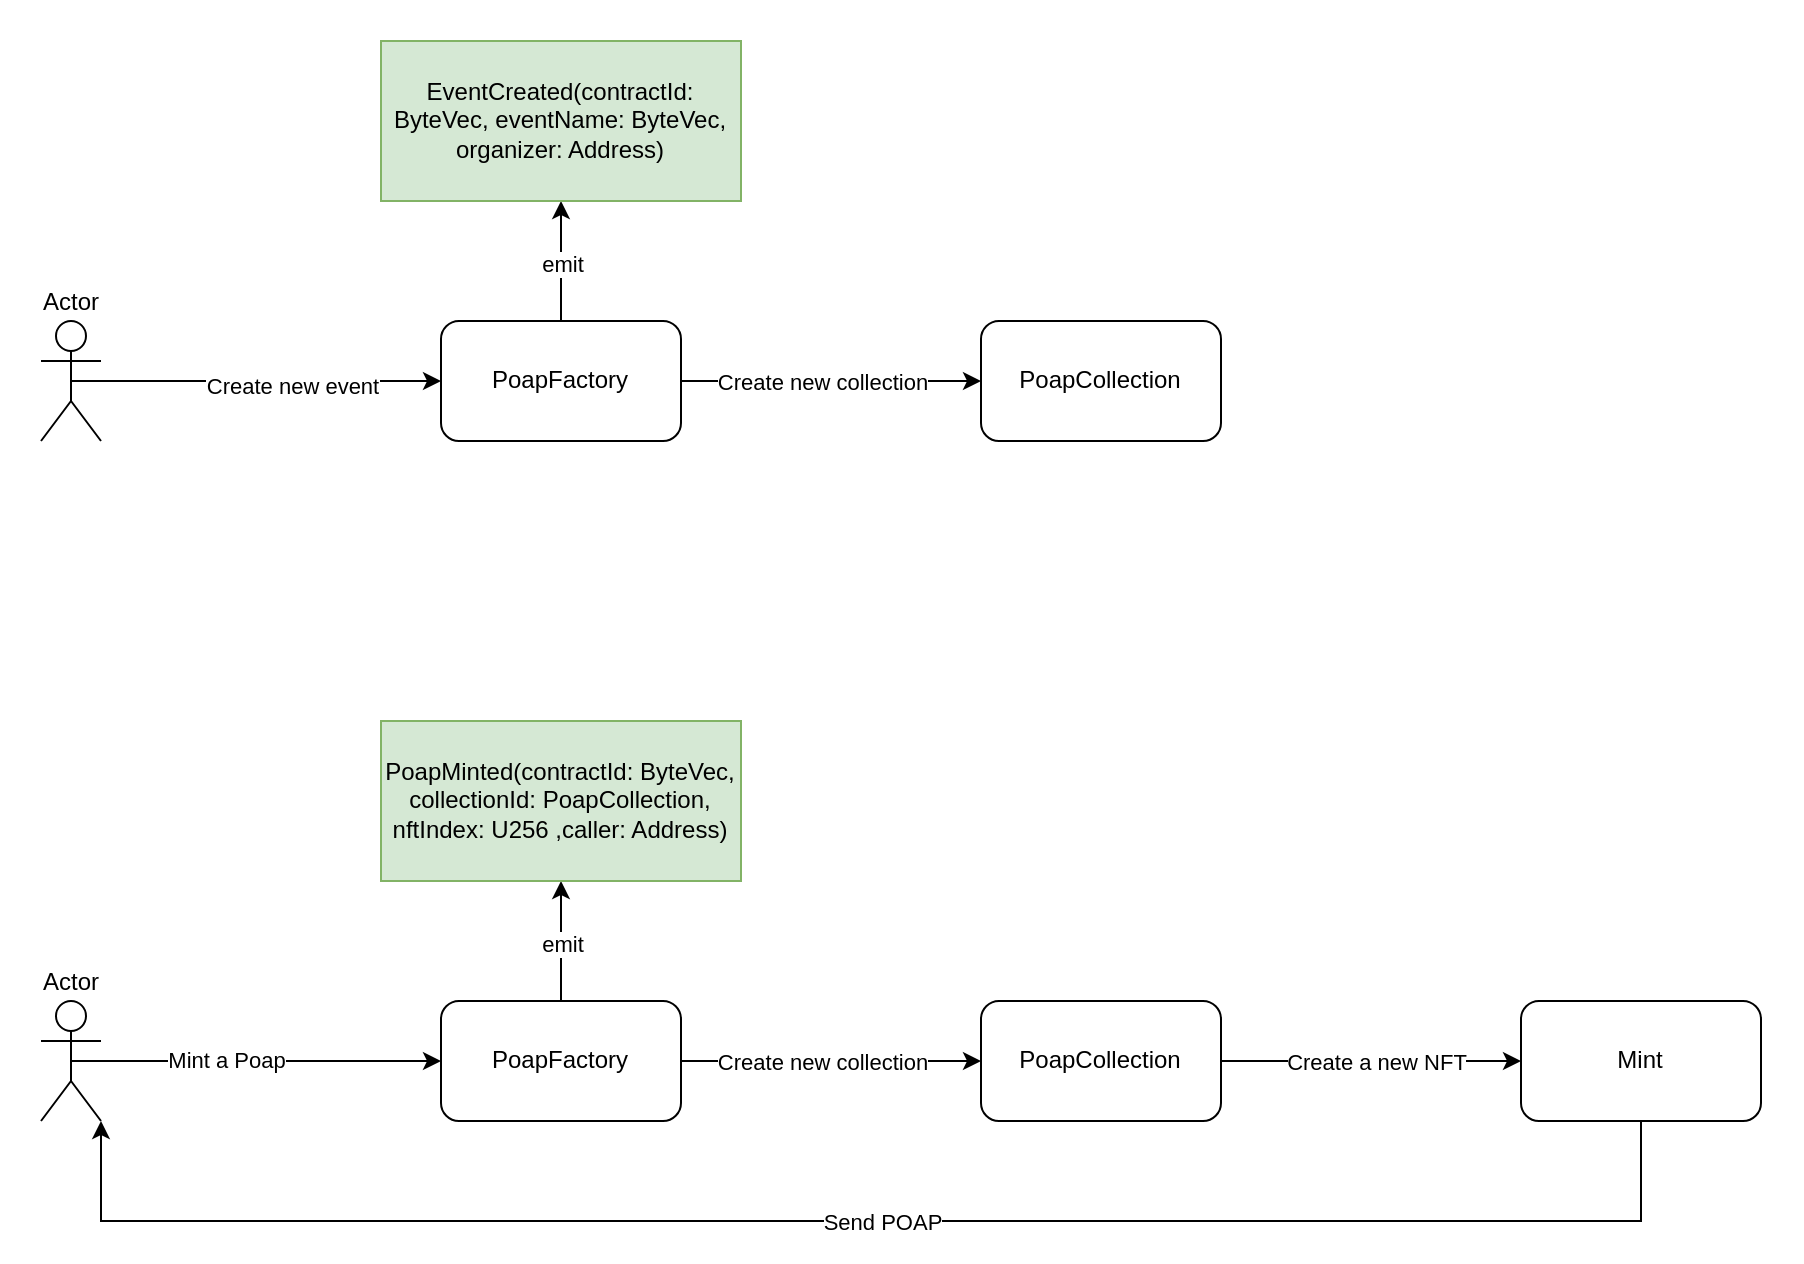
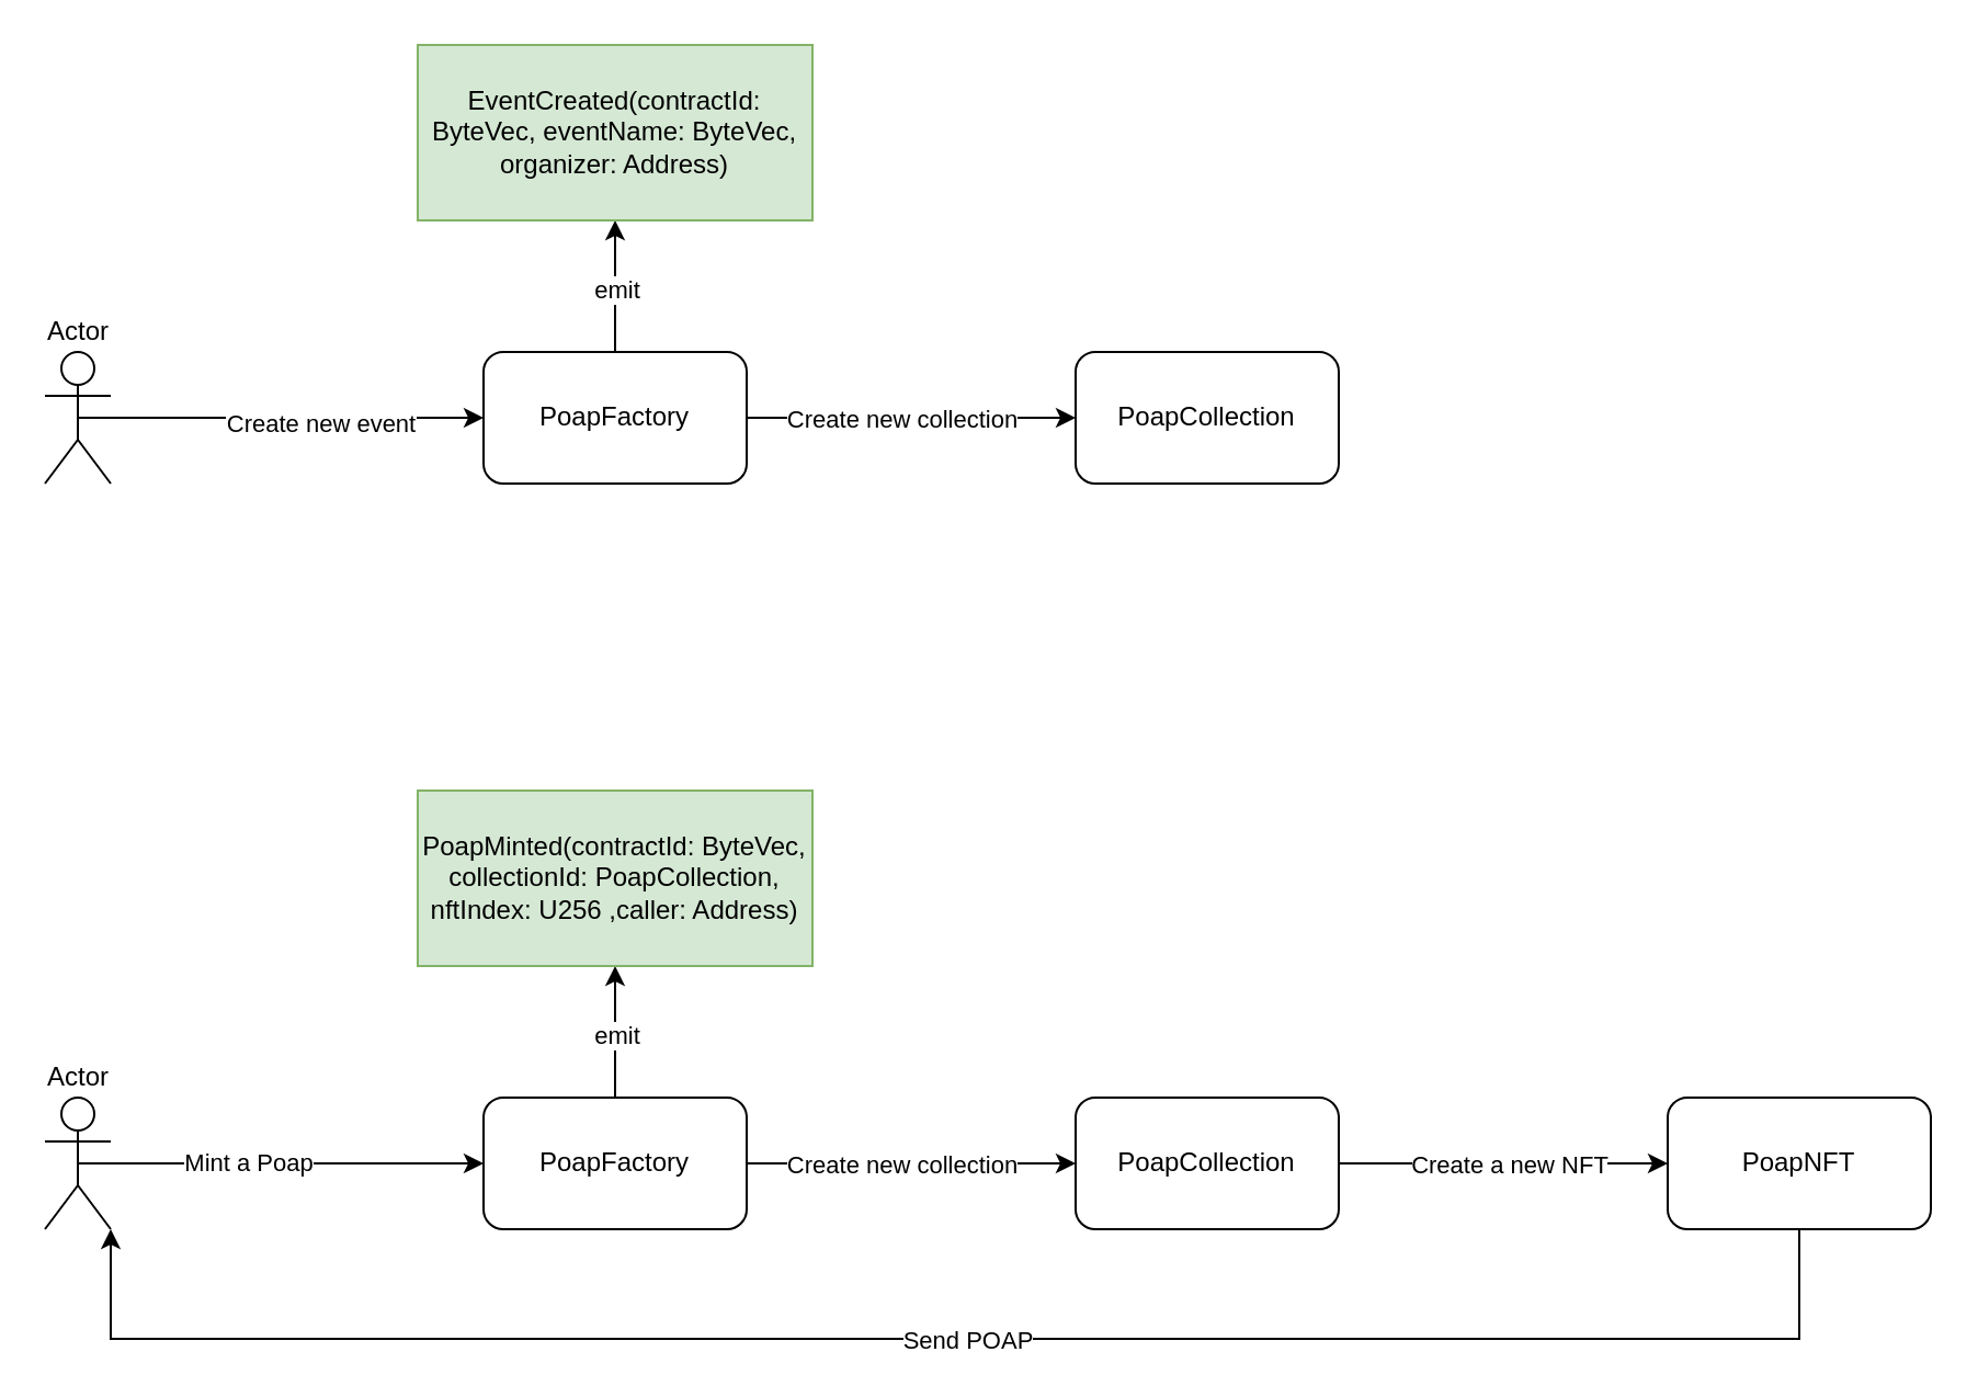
- <mxCell id="24" value="Mint" style="rounded=1;whiteSpace=wrap;html=1;" vertex="1" parent="1"><mxGeometry x="760" y="500" width="120" height="60" as="geometry" /></mxCell>
+ <mxCell id="24" value="PoapNFT" style="rounded=1;whiteSpace=wrap;html=1;" vertex="1" parent="1"><mxGeometry x="760" y="500" width="120" height="60" as="geometry" /></mxCell>
